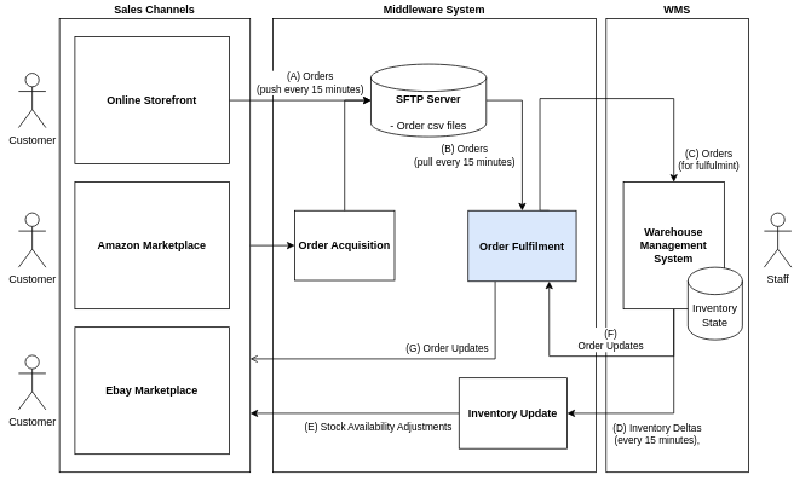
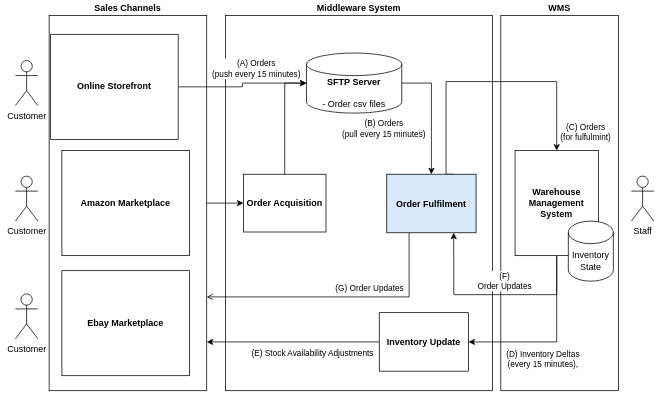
- <mxCell id="14" value="&lt;b&gt;Online Storefront&lt;/b&gt;" style="rounded=0;whiteSpace=wrap;html=1;" parent="1" vertex="1"><mxGeometry x="82" y="40" width="170" height="140" as="geometry" /></mxCell>
+ <mxCell id="14" value="&lt;b&gt;Online Storefront&lt;/b&gt;" style="rounded=0;whiteSpace=wrap;html=1;" parent="1" vertex="1"><mxGeometry x="67" y="45" width="170" height="140" as="geometry" /></mxCell>
